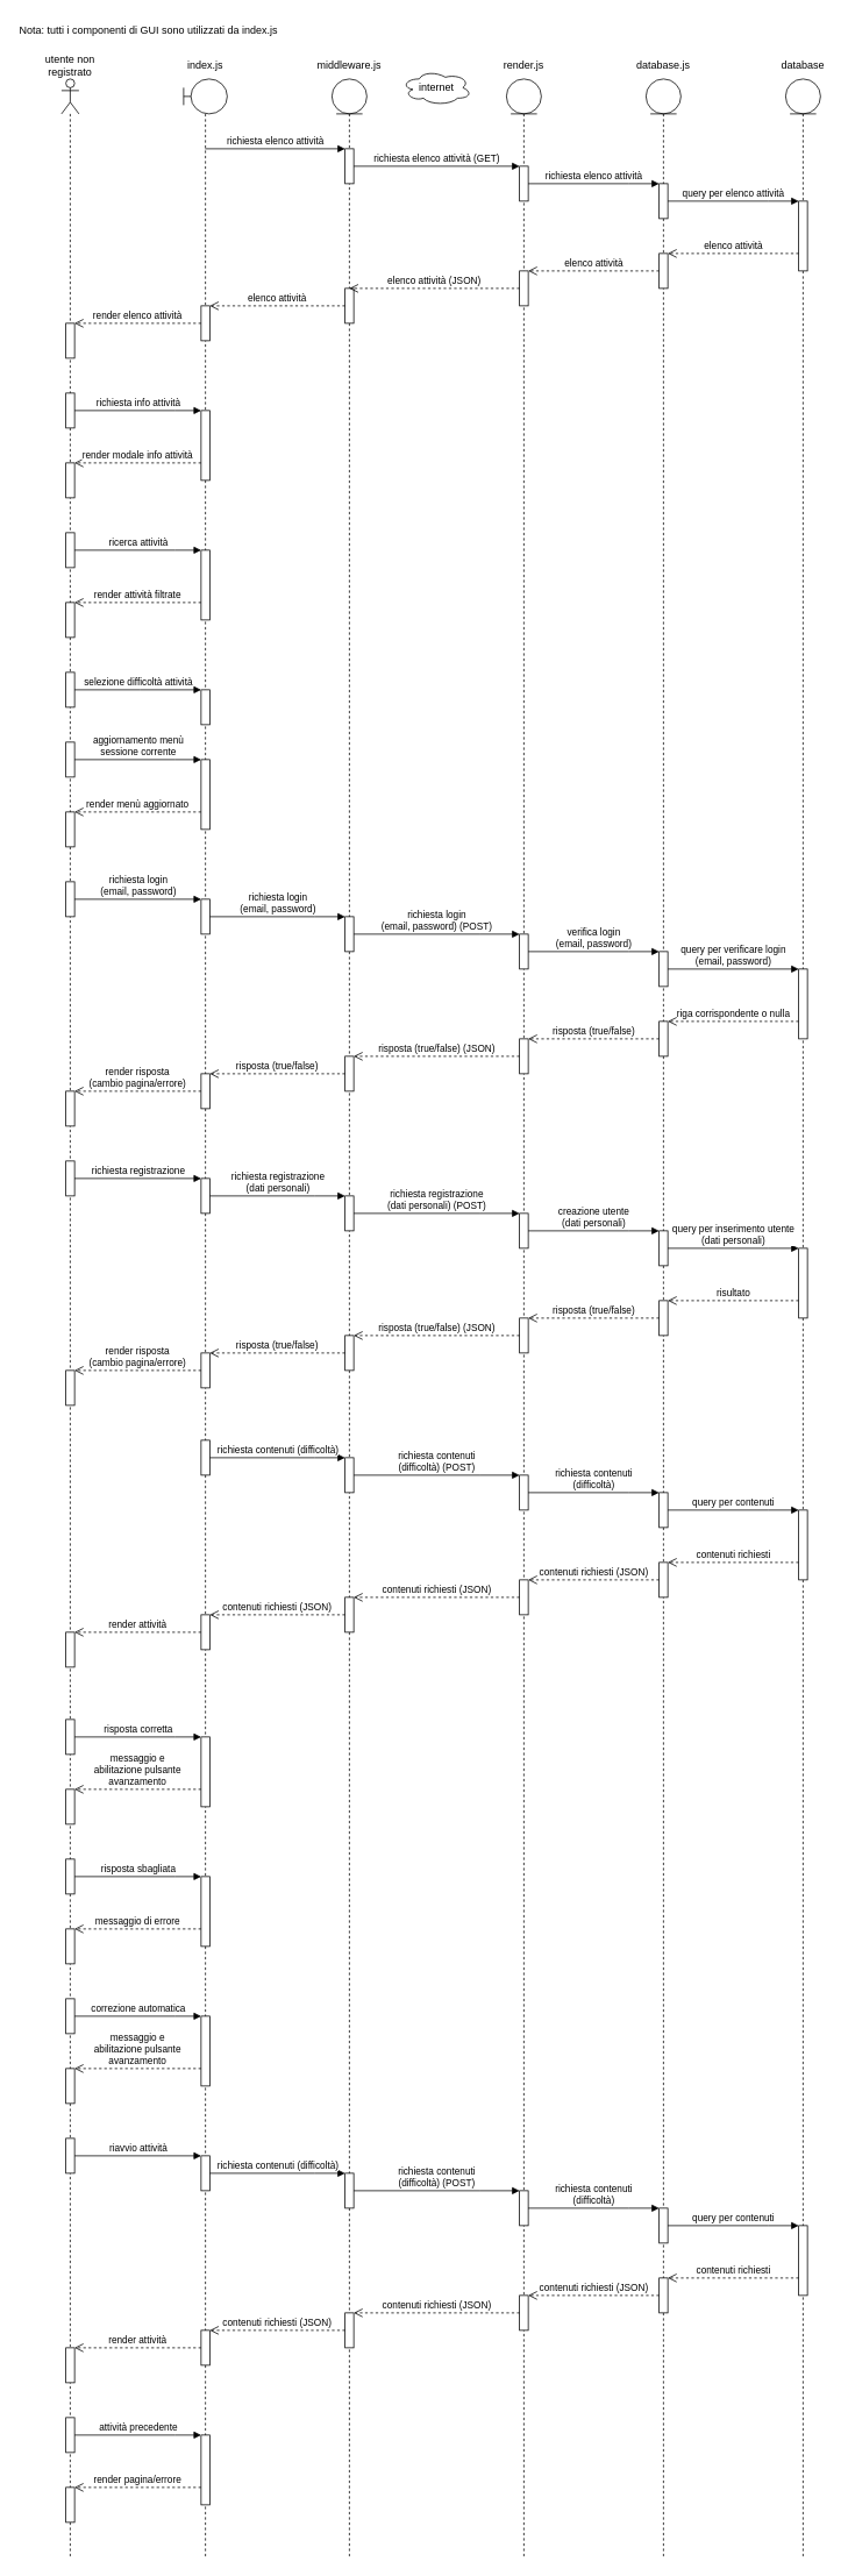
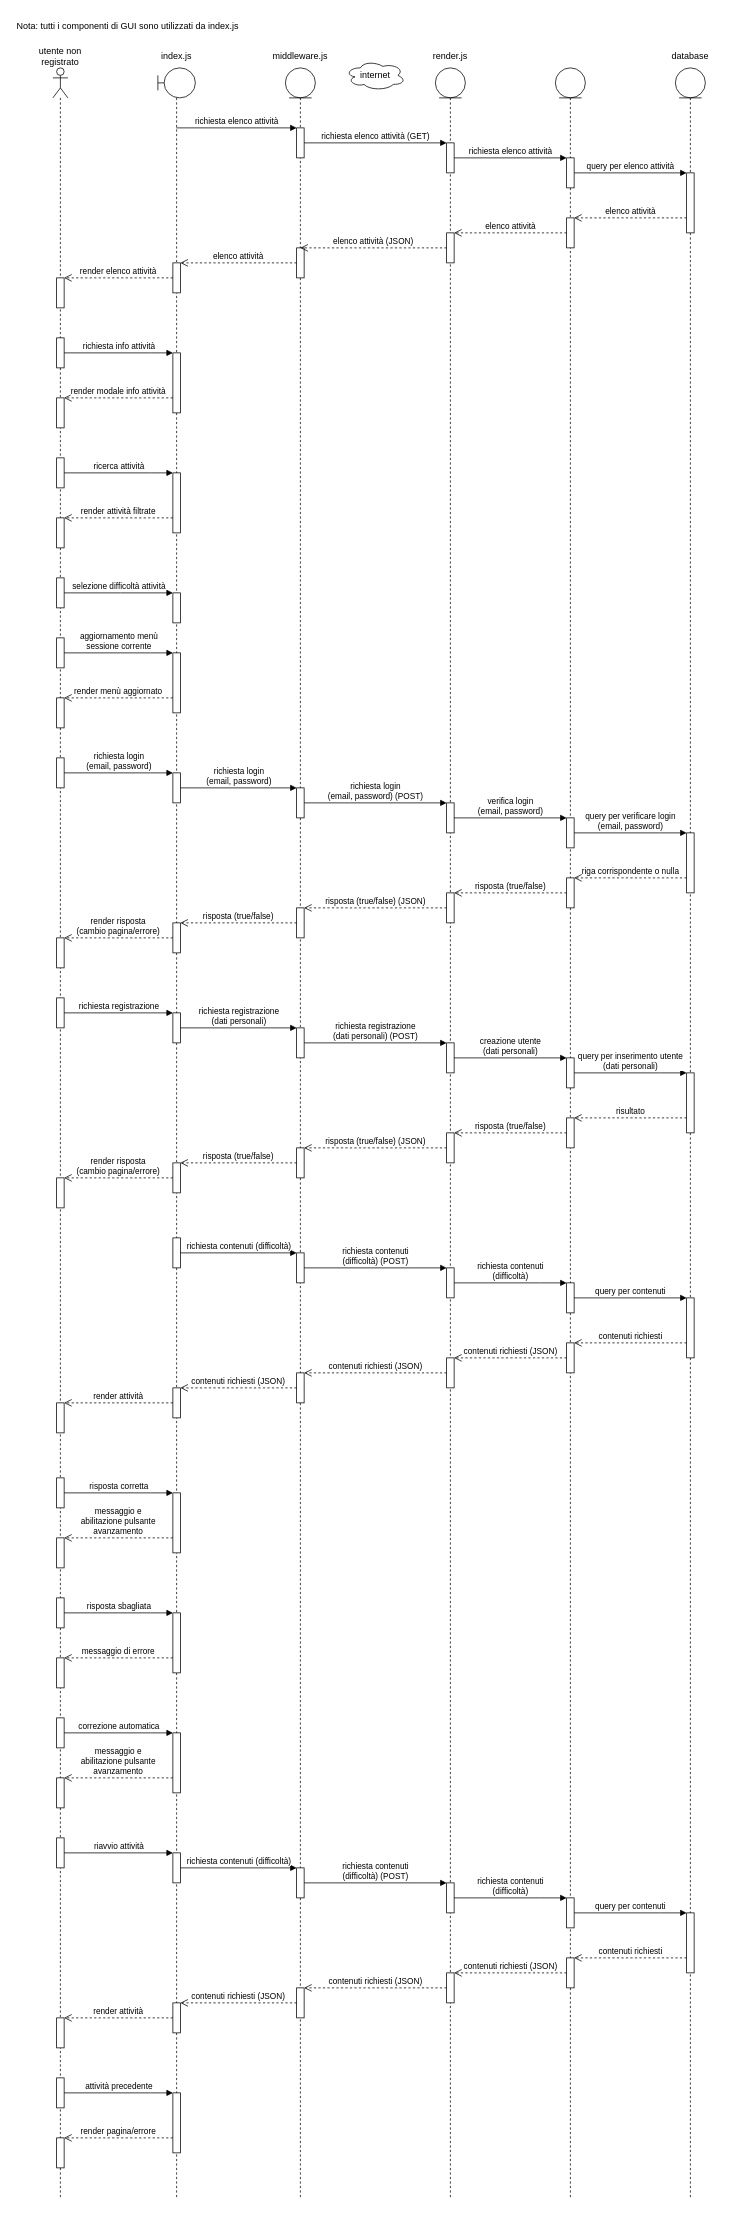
- <mxCell id="77" value="database.js" style="text;html=1;align=center;verticalAlign=middle;whiteSpace=wrap;rounded=0;" parent="1" vertex="1"><mxGeometry x="730" y="60" width="60" height="30" as="geometry" /></mxCell>
